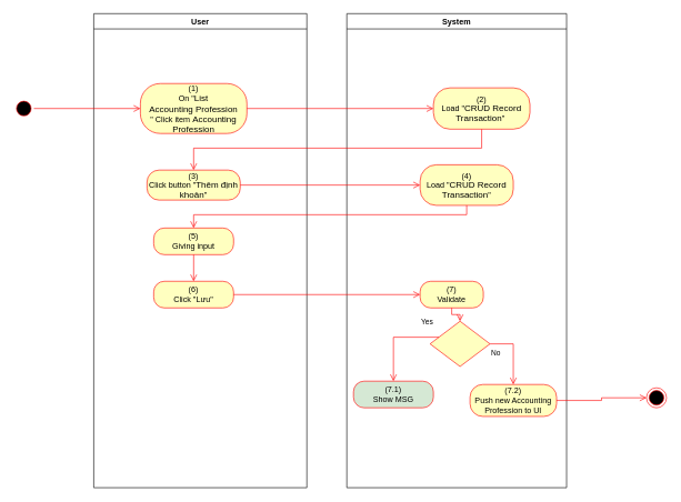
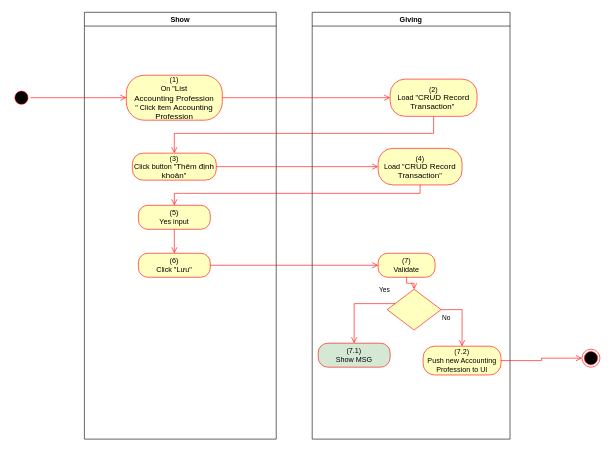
- <mxCell id="2" value="User" style="swimlane;whiteSpace=wrap" vertex="1" parent="1"><mxGeometry x="140" y="20" width="320" height="712" as="geometry"><mxRectangle x="120" y="128" width="60" height="23" as="alternateBounds" /></mxGeometry></mxCell>
+ <mxCell id="2" value="Show" style="swimlane;whiteSpace=wrap" vertex="1" parent="1"><mxGeometry x="140" y="20" width="320" height="712" as="geometry"><mxRectangle x="120" y="128" width="60" height="23" as="alternateBounds" /></mxGeometry></mxCell>
- <mxCell id="8" value="System" style="swimlane;whiteSpace=wrap;startSize=23;" vertex="1" parent="1"><mxGeometry x="520" y="20" width="330" height="712" as="geometry" /></mxCell>
+ <mxCell id="8" value="Giving" style="swimlane;whiteSpace=wrap;startSize=23;" vertex="1" parent="1"><mxGeometry x="520" y="20" width="330" height="712" as="geometry" /></mxCell>
- <mxCell id="6" value="(5)&lt;br&gt;Giving input" style="rounded=1;whiteSpace=wrap;html=1;arcSize=40;fontColor=#000000;fillColor=#ffffc0;strokeColor=#ff0000;" vertex="1" parent="2"><mxGeometry x="90" y="322" width="120" height="40" as="geometry" /></mxCell>
+ <mxCell id="6" value="(5)&lt;br&gt;Yes input" style="rounded=1;whiteSpace=wrap;html=1;arcSize=40;fontColor=#000000;fillColor=#ffffc0;strokeColor=#ff0000;" vertex="1" parent="2"><mxGeometry x="90" y="322" width="120" height="40" as="geometry" /></mxCell>
